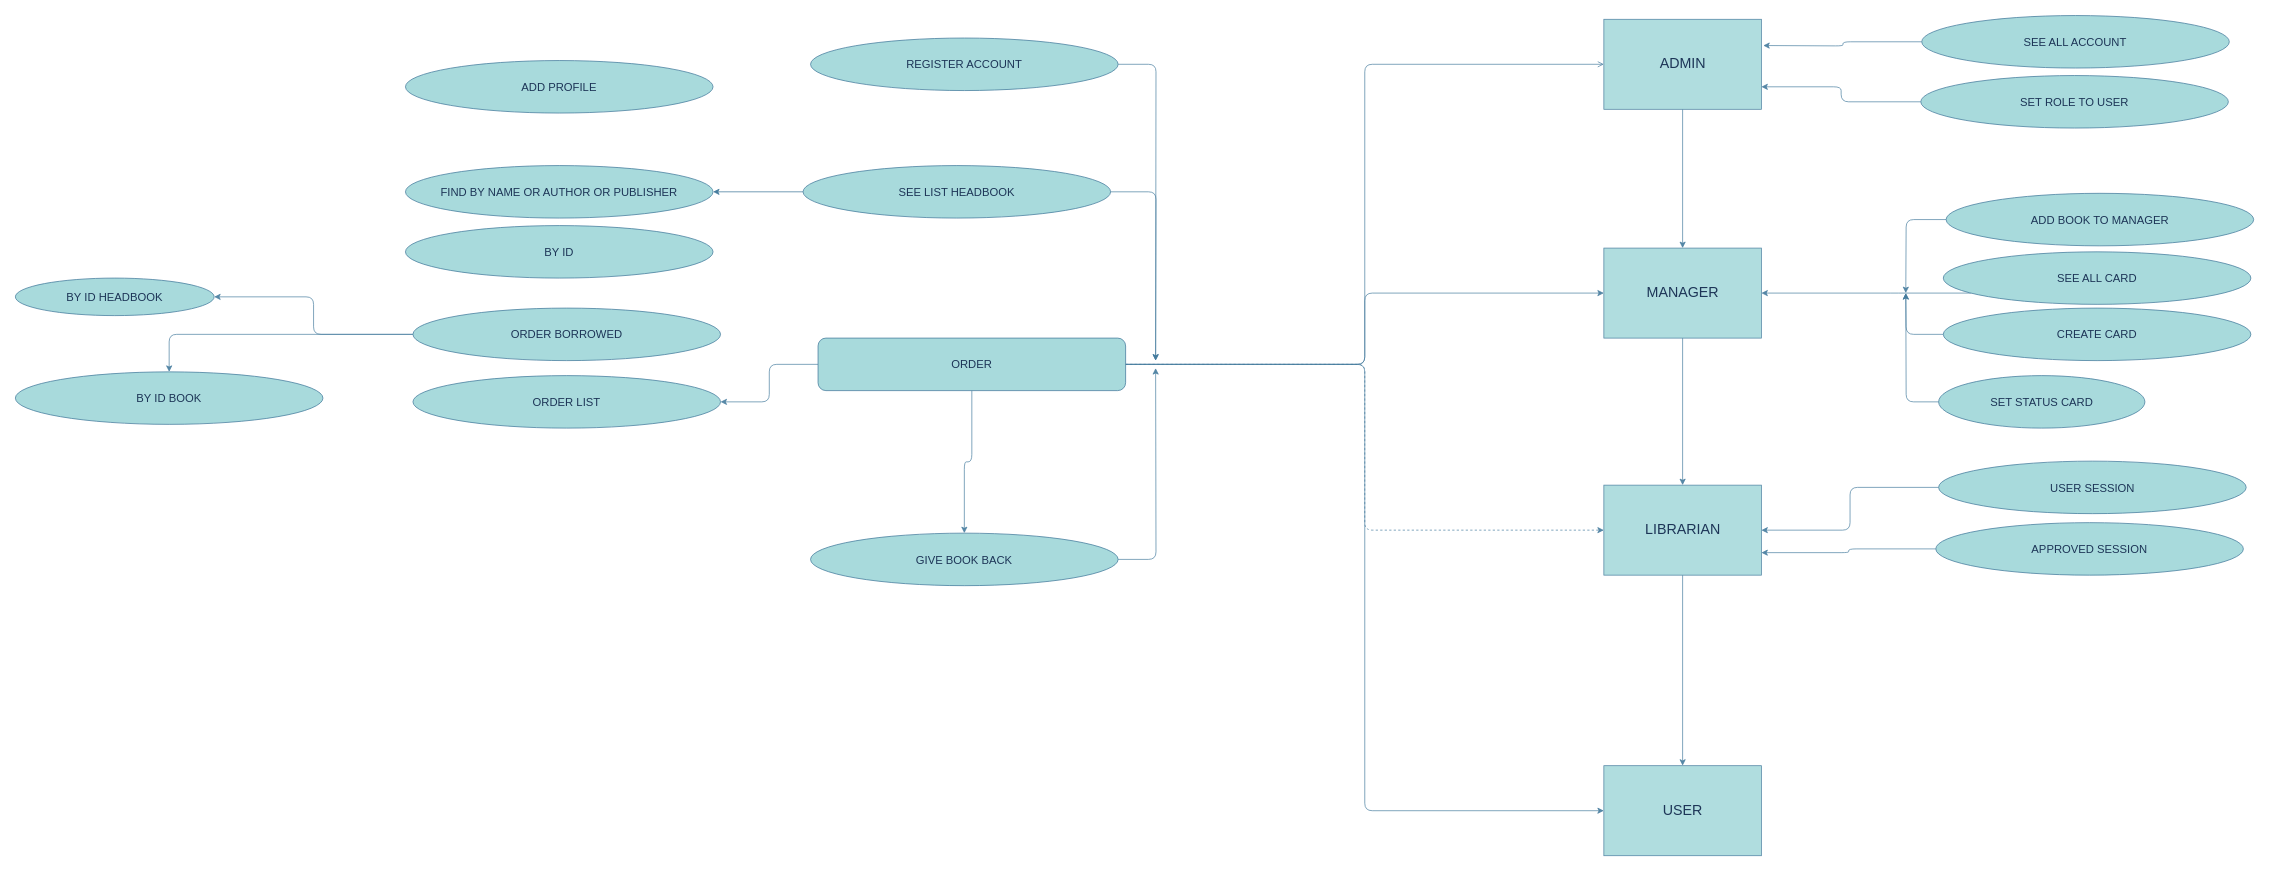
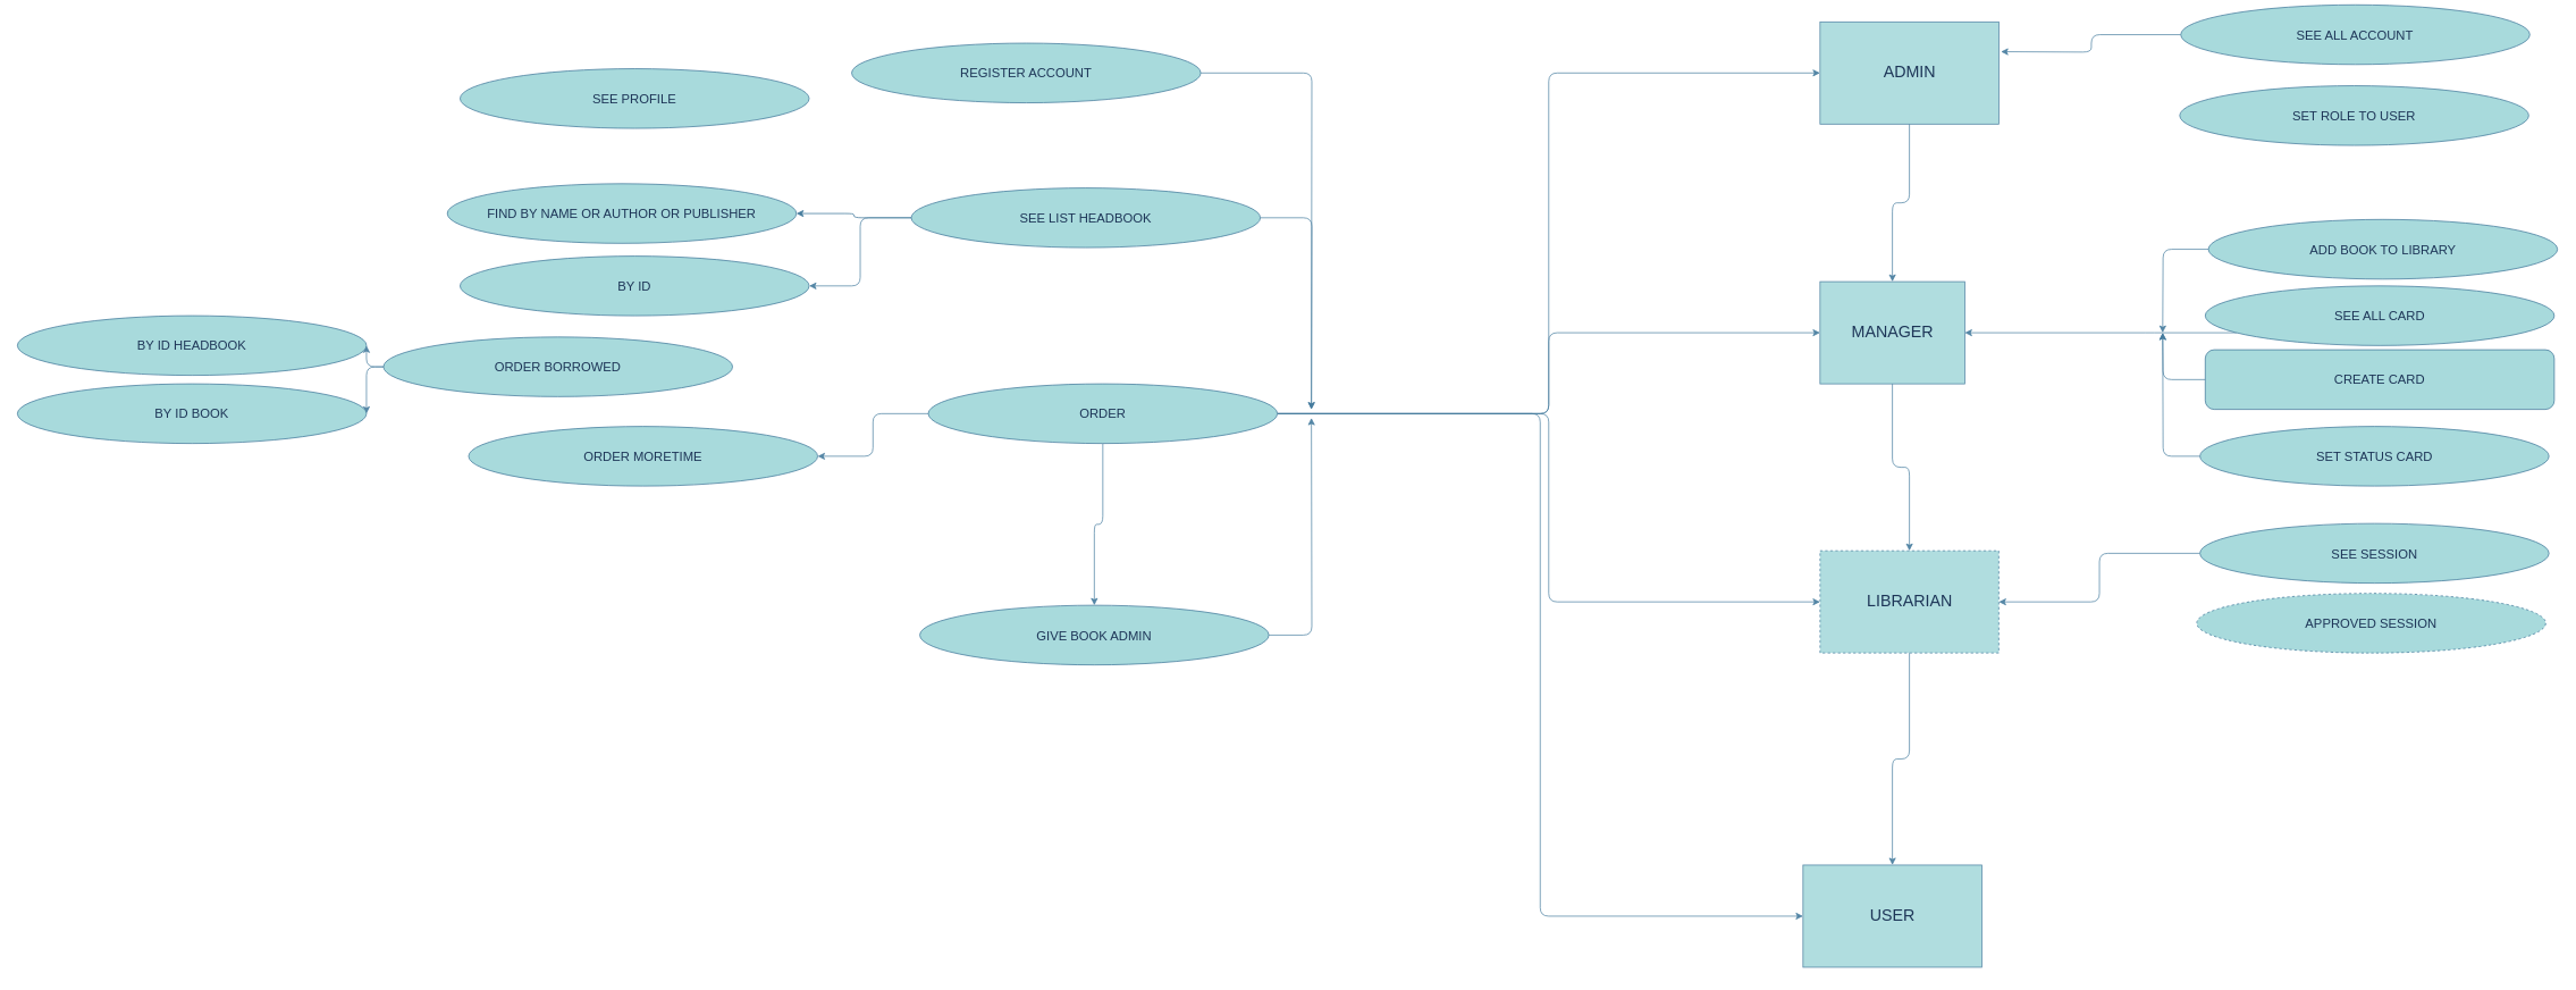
- <mxCell id="35" value="SEE ALL ACCOUNT" style="ellipse;whiteSpace=wrap;html=1;rounded=0;labelBackgroundColor=none;sketch=0;strokeColor=#457B9D;fillColor=#A8DADC;gradientColor=none;fontSize=15;fontColor=#1D3557;align=center;" vertex="1" parent="1"><mxGeometry x="2561.25" y="20" width="410" height="70" as="geometry" /></mxCell>
+ <mxCell id="35" value="SEE ALL ACCOUNT" style="ellipse;whiteSpace=wrap;html=1;rounded=0;labelBackgroundColor=none;sketch=0;strokeColor=#457B9D;fillColor=#A8DADC;gradientColor=none;fontSize=15;fontColor=#1D3557;align=center;" vertex="1" parent="1"><mxGeometry x="2561.25" y="5" width="410" height="70" as="geometry" /></mxCell>
- <mxCell id="22" value="REGISTER ACCOUNT" style="ellipse;whiteSpace=wrap;html=1;rounded=0;labelBackgroundColor=none;sketch=0;strokeColor=#457B9D;fillColor=#A8DADC;gradientColor=none;fontSize=15;fontColor=#1D3557;align=center;" vertex="1" parent="1"><mxGeometry x="1080" y="50" width="410" height="70" as="geometry" /></mxCell>
+ <mxCell id="22" value="REGISTER ACCOUNT" style="ellipse;whiteSpace=wrap;html=1;rounded=0;labelBackgroundColor=none;sketch=0;strokeColor=#457B9D;fillColor=#A8DADC;gradientColor=none;fontSize=15;fontColor=#1D3557;align=center;" vertex="1" parent="1"><mxGeometry x="1000" y="50" width="410" height="70" as="geometry" /></mxCell>
- <mxCell id="10" style="edgeStyle=orthogonalEdgeStyle;curved=0;rounded=1;sketch=0;orthogonalLoop=1;jettySize=auto;html=1;entryX=0;entryY=0.5;entryDx=0;entryDy=0;shadow=0;strokeColor=#457B9D;strokeWidth=1;fillColor=#A8DADC;fontSize=19;fontColor=#1D3557;opacity=90;endArrow=open;" edge="1" parent="1" source="14" target="3"><mxGeometry relative="1" as="geometry" /></mxCell>
+ <mxCell id="10" style="edgeStyle=orthogonalEdgeStyle;curved=0;rounded=1;sketch=0;orthogonalLoop=1;jettySize=auto;html=1;entryX=0;entryY=0.5;entryDx=0;entryDy=0;shadow=0;strokeColor=#457B9D;strokeWidth=1;fillColor=#A8DADC;fontSize=19;fontColor=#1D3557;opacity=90;" edge="1" parent="1" source="14" target="3"><mxGeometry relative="1" as="geometry" /></mxCell>
- <mxCell id="29" value="ADD PROFILE" style="ellipse;whiteSpace=wrap;html=1;rounded=0;labelBackgroundColor=none;sketch=0;strokeColor=#457B9D;fillColor=#A8DADC;gradientColor=none;fontSize=15;fontColor=#1D3557;align=center;" vertex="1" parent="1"><mxGeometry x="540" y="80" width="410" height="70" as="geometry" /></mxCell>
+ <mxCell id="29" value="SEE PROFILE" style="ellipse;whiteSpace=wrap;html=1;rounded=0;labelBackgroundColor=none;sketch=0;strokeColor=#457B9D;fillColor=#A8DADC;gradientColor=none;fontSize=15;fontColor=#1D3557;align=center;" vertex="1" parent="1"><mxGeometry x="540" y="80" width="410" height="70" as="geometry" /></mxCell>
- <mxCell id="36" style="edgeStyle=orthogonalEdgeStyle;curved=0;rounded=1;sketch=0;orthogonalLoop=1;jettySize=auto;html=1;entryX=1;entryY=0.75;entryDx=0;entryDy=0;shadow=0;strokeColor=#457B9D;strokeWidth=1;fillColor=#A8DADC;fontSize=19;fontColor=#1D3557;opacity=90;" edge="1" parent="1" source="37" target="3"><mxGeometry relative="1" as="geometry" /></mxCell>
- <mxCell id="30" value="FIND BY NAME OR AUTHOR OR PUBLISHER" style="ellipse;whiteSpace=wrap;html=1;rounded=0;labelBackgroundColor=none;sketch=0;strokeColor=#457B9D;fillColor=#A8DADC;gradientColor=none;fontSize=15;fontColor=#1D3557;align=center;" vertex="1" parent="1"><mxGeometry x="540" y="220" width="410" height="70" as="geometry" /></mxCell>
+ <mxCell id="30" value="FIND BY NAME OR AUTHOR OR PUBLISHER" style="ellipse;whiteSpace=wrap;html=1;rounded=0;labelBackgroundColor=none;sketch=0;strokeColor=#457B9D;fillColor=#A8DADC;gradientColor=none;fontSize=15;fontColor=#1D3557;align=center;" vertex="1" parent="1"><mxGeometry x="525" y="215" width="410" height="70" as="geometry" /></mxCell>
- <mxCell id="24" value="ADD BOOK TO MANAGER" style="ellipse;whiteSpace=wrap;html=1;rounded=0;labelBackgroundColor=none;sketch=0;strokeColor=#457B9D;fillColor=#A8DADC;gradientColor=none;fontSize=15;fontColor=#1D3557;align=center;" vertex="1" parent="1"><mxGeometry x="2593.75" y="257" width="410" height="70" as="geometry" /></mxCell>
+ <mxCell id="24" value="ADD BOOK TO LIBRARY" style="ellipse;whiteSpace=wrap;html=1;rounded=0;labelBackgroundColor=none;sketch=0;strokeColor=#457B9D;fillColor=#A8DADC;gradientColor=none;fontSize=15;fontColor=#1D3557;align=center;" vertex="1" parent="1"><mxGeometry x="2593.75" y="257" width="410" height="70" as="geometry" /></mxCell>
+ <mxCell id="6" style="edgeStyle=orthogonalEdgeStyle;curved=0;rounded=1;sketch=0;orthogonalLoop=1;jettySize=auto;html=1;entryX=1;entryY=0.5;entryDx=0;entryDy=0;shadow=0;strokeColor=#457B9D;strokeWidth=1;fillColor=#A8DADC;fontSize=19;fontColor=#1D3557;opacity=90;" edge="1" parent="1" source="7" target="31"><mxGeometry relative="1" as="geometry" /></mxCell>
- <mxCell id="41" value="MANAGER" style="rounded=0;whiteSpace=wrap;html=1;labelBackgroundColor=none;sketch=0;strokeColor=#457B9D;fillColor=#A8DADC;gradientColor=none;fontSize=19;fontColor=#1D3557;align=center;opacity=90;strokeWidth=1;shadow=0;arcSize=12;" vertex="1" parent="1"><mxGeometry x="2137.5" y="330" width="210" height="120" as="geometry" /></mxCell>
+ <mxCell id="41" value="MANAGER" style="rounded=0;whiteSpace=wrap;html=1;labelBackgroundColor=none;sketch=0;strokeColor=#457B9D;fillColor=#A8DADC;gradientColor=none;fontSize=19;fontColor=#1D3557;align=center;opacity=90;strokeWidth=1;shadow=0;arcSize=12;" vertex="1" parent="1"><mxGeometry x="2137.5" y="330" width="170" height="120" as="geometry" /></mxCell>
- <mxCell id="45" value="BY ID HEADBOOK" style="ellipse;whiteSpace=wrap;html=1;rounded=0;labelBackgroundColor=none;sketch=0;strokeColor=#457B9D;fillColor=#A8DADC;gradientColor=none;fontSize=15;fontColor=#1D3557;align=center;" vertex="1" parent="1"><mxGeometry x="20" y="370" width="265" height="50" as="geometry" /></mxCell>
+ <mxCell id="45" value="BY ID HEADBOOK" style="ellipse;whiteSpace=wrap;html=1;rounded=0;labelBackgroundColor=none;sketch=0;strokeColor=#457B9D;fillColor=#A8DADC;gradientColor=none;fontSize=15;fontColor=#1D3557;align=center;" vertex="1" parent="1"><mxGeometry x="20" y="370" width="410" height="70" as="geometry" /></mxCell>
- <mxCell id="17" value="ORDER BORROWED" style="ellipse;whiteSpace=wrap;html=1;rounded=0;labelBackgroundColor=none;sketch=0;strokeColor=#457B9D;fillColor=#A8DADC;gradientColor=none;fontSize=15;fontColor=#1D3557;align=center;" vertex="1" parent="1"><mxGeometry x="550" y="410" width="410" height="70" as="geometry" /></mxCell>
+ <mxCell id="17" value="ORDER BORROWED" style="ellipse;whiteSpace=wrap;html=1;rounded=0;labelBackgroundColor=none;sketch=0;strokeColor=#457B9D;fillColor=#A8DADC;gradientColor=none;fontSize=15;fontColor=#1D3557;align=center;" vertex="1" parent="1"><mxGeometry x="450" y="395" width="410" height="70" as="geometry" /></mxCell>
- <mxCell id="39" value="CREATE CARD" style="ellipse;whiteSpace=wrap;html=1;rounded=0;labelBackgroundColor=none;sketch=0;strokeColor=#457B9D;fillColor=#A8DADC;gradientColor=none;fontSize=15;fontColor=#1D3557;align=center;" vertex="1" parent="1"><mxGeometry x="2590" y="410" width="410" height="70" as="geometry" /></mxCell>
+ <mxCell id="39" value="CREATE CARD" style="whiteSpace=wrap;html=1;labelBackgroundColor=none;sketch=0;strokeColor=#457B9D;fillColor=#A8DADC;gradientColor=none;fontSize=15;fontColor=#1D3557;align=center;rounded=1;" vertex="1" parent="1"><mxGeometry x="2590" y="410" width="410" height="70" as="geometry" /></mxCell>
- <mxCell id="14" value="ORDER" style="whiteSpace=wrap;html=1;labelBackgroundColor=none;sketch=0;strokeColor=#457B9D;fillColor=#A8DADC;gradientColor=none;fontSize=15;fontColor=#1D3557;align=center;rounded=1;" vertex="1" parent="1"><mxGeometry x="1090" y="450" width="410" height="70" as="geometry" /></mxCell>
+ <mxCell id="14" value="ORDER" style="ellipse;whiteSpace=wrap;html=1;rounded=0;labelBackgroundColor=none;sketch=0;strokeColor=#457B9D;fillColor=#A8DADC;gradientColor=none;fontSize=15;fontColor=#1D3557;align=center;" vertex="1" parent="1"><mxGeometry x="1090" y="450" width="410" height="70" as="geometry" /></mxCell>
- <mxCell id="46" value="BY ID BOOK" style="ellipse;whiteSpace=wrap;html=1;rounded=0;labelBackgroundColor=none;sketch=0;strokeColor=#457B9D;fillColor=#A8DADC;gradientColor=none;fontSize=15;fontColor=#1D3557;align=center;" vertex="1" parent="1"><mxGeometry x="20" y="495" width="410" height="70" as="geometry" /></mxCell>
+ <mxCell id="46" value="BY ID BOOK" style="ellipse;whiteSpace=wrap;html=1;rounded=0;labelBackgroundColor=none;sketch=0;strokeColor=#457B9D;fillColor=#A8DADC;gradientColor=none;fontSize=15;fontColor=#1D3557;align=center;" vertex="1" parent="1"><mxGeometry x="20" y="450" width="410" height="70" as="geometry" /></mxCell>
- <mxCell id="18" value="ORDER LIST" style="ellipse;whiteSpace=wrap;html=1;rounded=0;labelBackgroundColor=none;sketch=0;strokeColor=#457B9D;fillColor=#A8DADC;gradientColor=none;fontSize=15;fontColor=#1D3557;align=center;" vertex="1" parent="1"><mxGeometry x="550" y="500" width="410" height="70" as="geometry" /></mxCell>
+ <mxCell id="18" value="ORDER MORETIME" style="ellipse;whiteSpace=wrap;html=1;rounded=0;labelBackgroundColor=none;sketch=0;strokeColor=#457B9D;fillColor=#A8DADC;gradientColor=none;fontSize=15;fontColor=#1D3557;align=center;" vertex="1" parent="1"><mxGeometry x="550" y="500" width="410" height="70" as="geometry" /></mxCell>
- <mxCell id="48" value="SET STATUS CARD" style="ellipse;whiteSpace=wrap;html=1;rounded=0;labelBackgroundColor=none;sketch=0;strokeColor=#457B9D;fillColor=#A8DADC;gradientColor=none;fontSize=15;fontColor=#1D3557;align=center;" vertex="1" parent="1"><mxGeometry x="2583.75" y="500" width="275" height="70" as="geometry" /></mxCell>
+ <mxCell id="48" value="SET STATUS CARD" style="ellipse;whiteSpace=wrap;html=1;rounded=0;labelBackgroundColor=none;sketch=0;strokeColor=#457B9D;fillColor=#A8DADC;gradientColor=none;fontSize=15;fontColor=#1D3557;align=center;" vertex="1" parent="1"><mxGeometry x="2583.75" y="500" width="410" height="70" as="geometry" /></mxCell>
- <mxCell id="28" value="USER SESSION" style="ellipse;whiteSpace=wrap;html=1;rounded=0;labelBackgroundColor=none;sketch=0;strokeColor=#457B9D;fillColor=#A8DADC;gradientColor=none;fontSize=15;fontColor=#1D3557;align=center;" vertex="1" parent="1"><mxGeometry x="2583.75" y="614" width="410" height="70" as="geometry" /></mxCell>
+ <mxCell id="28" value="SEE SESSION" style="ellipse;whiteSpace=wrap;html=1;rounded=0;labelBackgroundColor=none;sketch=0;strokeColor=#457B9D;fillColor=#A8DADC;gradientColor=none;fontSize=15;fontColor=#1D3557;align=center;" vertex="1" parent="1"><mxGeometry x="2583.75" y="614" width="410" height="70" as="geometry" /></mxCell>
- <mxCell id="13" style="edgeStyle=orthogonalEdgeStyle;curved=0;rounded=1;sketch=0;orthogonalLoop=1;jettySize=auto;html=1;entryX=0;entryY=0.5;entryDx=0;entryDy=0;shadow=0;strokeColor=#457B9D;strokeWidth=1;fillColor=#A8DADC;fontSize=19;fontColor=#1D3557;opacity=90;dashed=1;" edge="1" parent="1" source="14" target="43"><mxGeometry relative="1" as="geometry" /></mxCell>
+ <mxCell id="13" style="edgeStyle=orthogonalEdgeStyle;curved=0;rounded=1;sketch=0;orthogonalLoop=1;jettySize=auto;html=1;entryX=0;entryY=0.5;entryDx=0;entryDy=0;shadow=0;strokeColor=#457B9D;strokeWidth=1;fillColor=#A8DADC;fontSize=19;fontColor=#1D3557;opacity=90;" edge="1" parent="1" source="14" target="43"><mxGeometry relative="1" as="geometry" /></mxCell>
- <mxCell id="43" value="LIBRARIAN" style="rounded=0;whiteSpace=wrap;html=1;labelBackgroundColor=none;sketch=0;strokeColor=#457B9D;fillColor=#A8DADC;gradientColor=none;fontSize=19;fontColor=#1D3557;align=center;opacity=90;strokeWidth=1;shadow=0;arcSize=12;" vertex="1" parent="1"><mxGeometry x="2137.5" y="646" width="210" height="120" as="geometry" /></mxCell>
+ <mxCell id="43" value="LIBRARIAN" style="rounded=0;whiteSpace=wrap;html=1;labelBackgroundColor=none;sketch=0;strokeColor=#457B9D;fillColor=#A8DADC;gradientColor=none;fontSize=19;fontColor=#1D3557;align=center;opacity=90;strokeWidth=1;shadow=0;arcSize=12;dashed=1;" vertex="1" parent="1"><mxGeometry x="2137.5" y="646" width="210" height="120" as="geometry" /></mxCell>
- <mxCell id="33" value="APPROVED SESSION" style="ellipse;whiteSpace=wrap;html=1;rounded=0;labelBackgroundColor=none;sketch=0;strokeColor=#457B9D;fillColor=#A8DADC;gradientColor=none;fontSize=15;fontColor=#1D3557;align=center;" vertex="1" parent="1"><mxGeometry x="2580" y="696" width="410" height="70" as="geometry" /></mxCell>
+ <mxCell id="33" value="APPROVED SESSION" style="ellipse;whiteSpace=wrap;html=1;rounded=0;labelBackgroundColor=none;sketch=0;strokeColor=#457B9D;fillColor=#A8DADC;gradientColor=none;fontSize=15;fontColor=#1D3557;align=center;dashed=1;" vertex="1" parent="1"><mxGeometry x="2580" y="696" width="410" height="70" as="geometry" /></mxCell>
- <mxCell id="32" style="edgeStyle=orthogonalEdgeStyle;curved=0;rounded=1;sketch=0;orthogonalLoop=1;jettySize=auto;html=1;entryX=1;entryY=0.75;entryDx=0;entryDy=0;shadow=0;strokeColor=#457B9D;strokeWidth=1;fillColor=#A8DADC;fontSize=19;fontColor=#1D3557;opacity=90;" edge="1" parent="1" source="33" target="43"><mxGeometry relative="1" as="geometry" /></mxCell>
- <mxCell id="20" value="GIVE BOOK BACK" style="ellipse;whiteSpace=wrap;html=1;rounded=0;labelBackgroundColor=none;sketch=0;strokeColor=#457B9D;fillColor=#A8DADC;gradientColor=none;fontSize=15;fontColor=#1D3557;align=center;" vertex="1" parent="1"><mxGeometry x="1080" y="710" width="410" height="70" as="geometry" /></mxCell>
+ <mxCell id="20" value="GIVE BOOK ADMIN" style="ellipse;whiteSpace=wrap;html=1;rounded=0;labelBackgroundColor=none;sketch=0;strokeColor=#457B9D;fillColor=#A8DADC;gradientColor=none;fontSize=15;fontColor=#1D3557;align=center;" vertex="1" parent="1"><mxGeometry x="1080" y="710" width="410" height="70" as="geometry" /></mxCell>
- <mxCell id="44" value="USER" style="rounded=0;whiteSpace=wrap;html=1;labelBackgroundColor=none;sketch=0;strokeColor=#457B9D;fillColor=#A8DADC;gradientColor=none;fontSize=19;fontColor=#1D3557;align=center;opacity=90;strokeWidth=1;shadow=0;arcSize=12;" vertex="1" parent="1"><mxGeometry x="2137.5" y="1020" width="210" height="120" as="geometry" /></mxCell>
+ <mxCell id="44" value="USER" style="rounded=0;whiteSpace=wrap;html=1;labelBackgroundColor=none;sketch=0;strokeColor=#457B9D;fillColor=#A8DADC;gradientColor=none;fontSize=19;fontColor=#1D3557;align=center;opacity=90;strokeWidth=1;shadow=0;arcSize=12;" vertex="1" parent="1"><mxGeometry x="2117.5" y="1015" width="210" height="120" as="geometry" /></mxCell>
